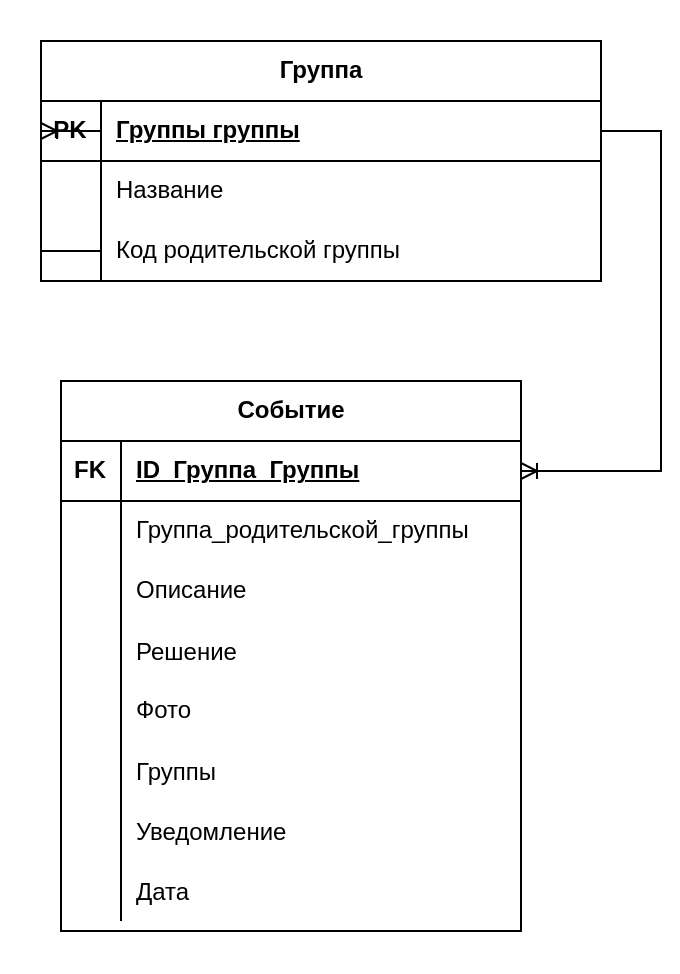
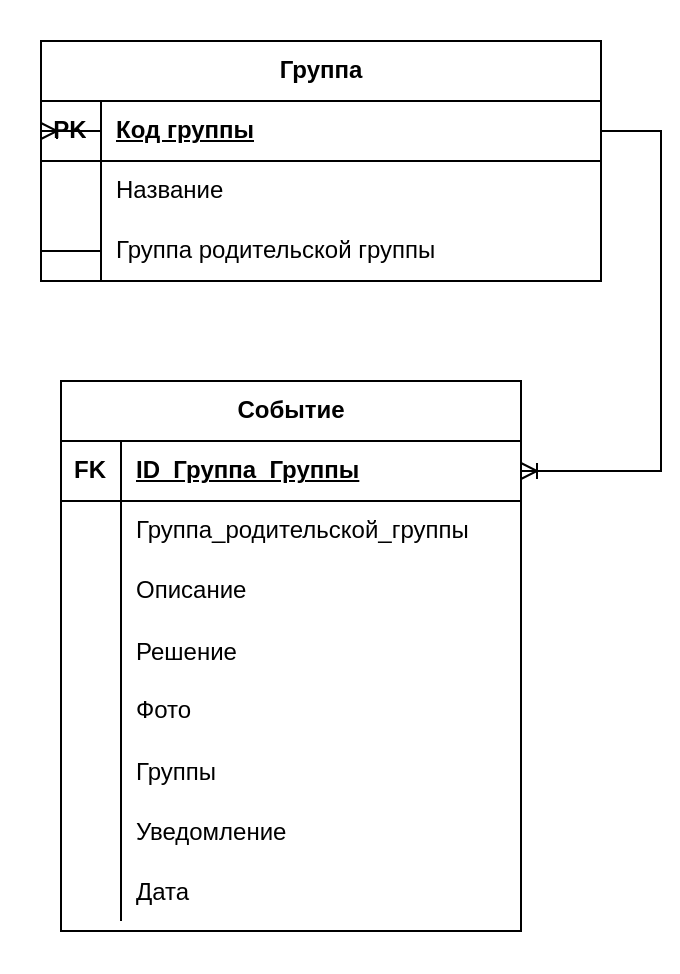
- <mxCell id="5" value="Группы группы" style="shape=partialRectangle;connectable=0;fillColor=none;top=0;left=0;bottom=0;right=0;align=left;spacingLeft=6;fontStyle=5;overflow=hidden;whiteSpace=wrap;html=1;" parent="3" vertex="1"><mxGeometry x="30" width="250" height="30" as="geometry"><mxRectangle width="250" height="30" as="alternateBounds" /></mxGeometry></mxCell>
+ <mxCell id="5" value="Код группы" style="shape=partialRectangle;connectable=0;fillColor=none;top=0;left=0;bottom=0;right=0;align=left;spacingLeft=6;fontStyle=5;overflow=hidden;whiteSpace=wrap;html=1;" parent="3" vertex="1"><mxGeometry x="30" width="250" height="30" as="geometry"><mxRectangle width="250" height="30" as="alternateBounds" /></mxGeometry></mxCell>
- <mxCell id="11" value="Код родительской группы" style="shape=partialRectangle;connectable=0;fillColor=none;top=0;left=0;bottom=0;right=0;align=left;spacingLeft=6;overflow=hidden;whiteSpace=wrap;html=1;" parent="9" vertex="1"><mxGeometry x="30" width="250" height="30" as="geometry"><mxRectangle width="250" height="30" as="alternateBounds" /></mxGeometry></mxCell>
+ <mxCell id="11" value="Группа родительской группы" style="shape=partialRectangle;connectable=0;fillColor=none;top=0;left=0;bottom=0;right=0;align=left;spacingLeft=6;overflow=hidden;whiteSpace=wrap;html=1;" parent="9" vertex="1"><mxGeometry x="30" width="250" height="30" as="geometry"><mxRectangle width="250" height="30" as="alternateBounds" /></mxGeometry></mxCell>
